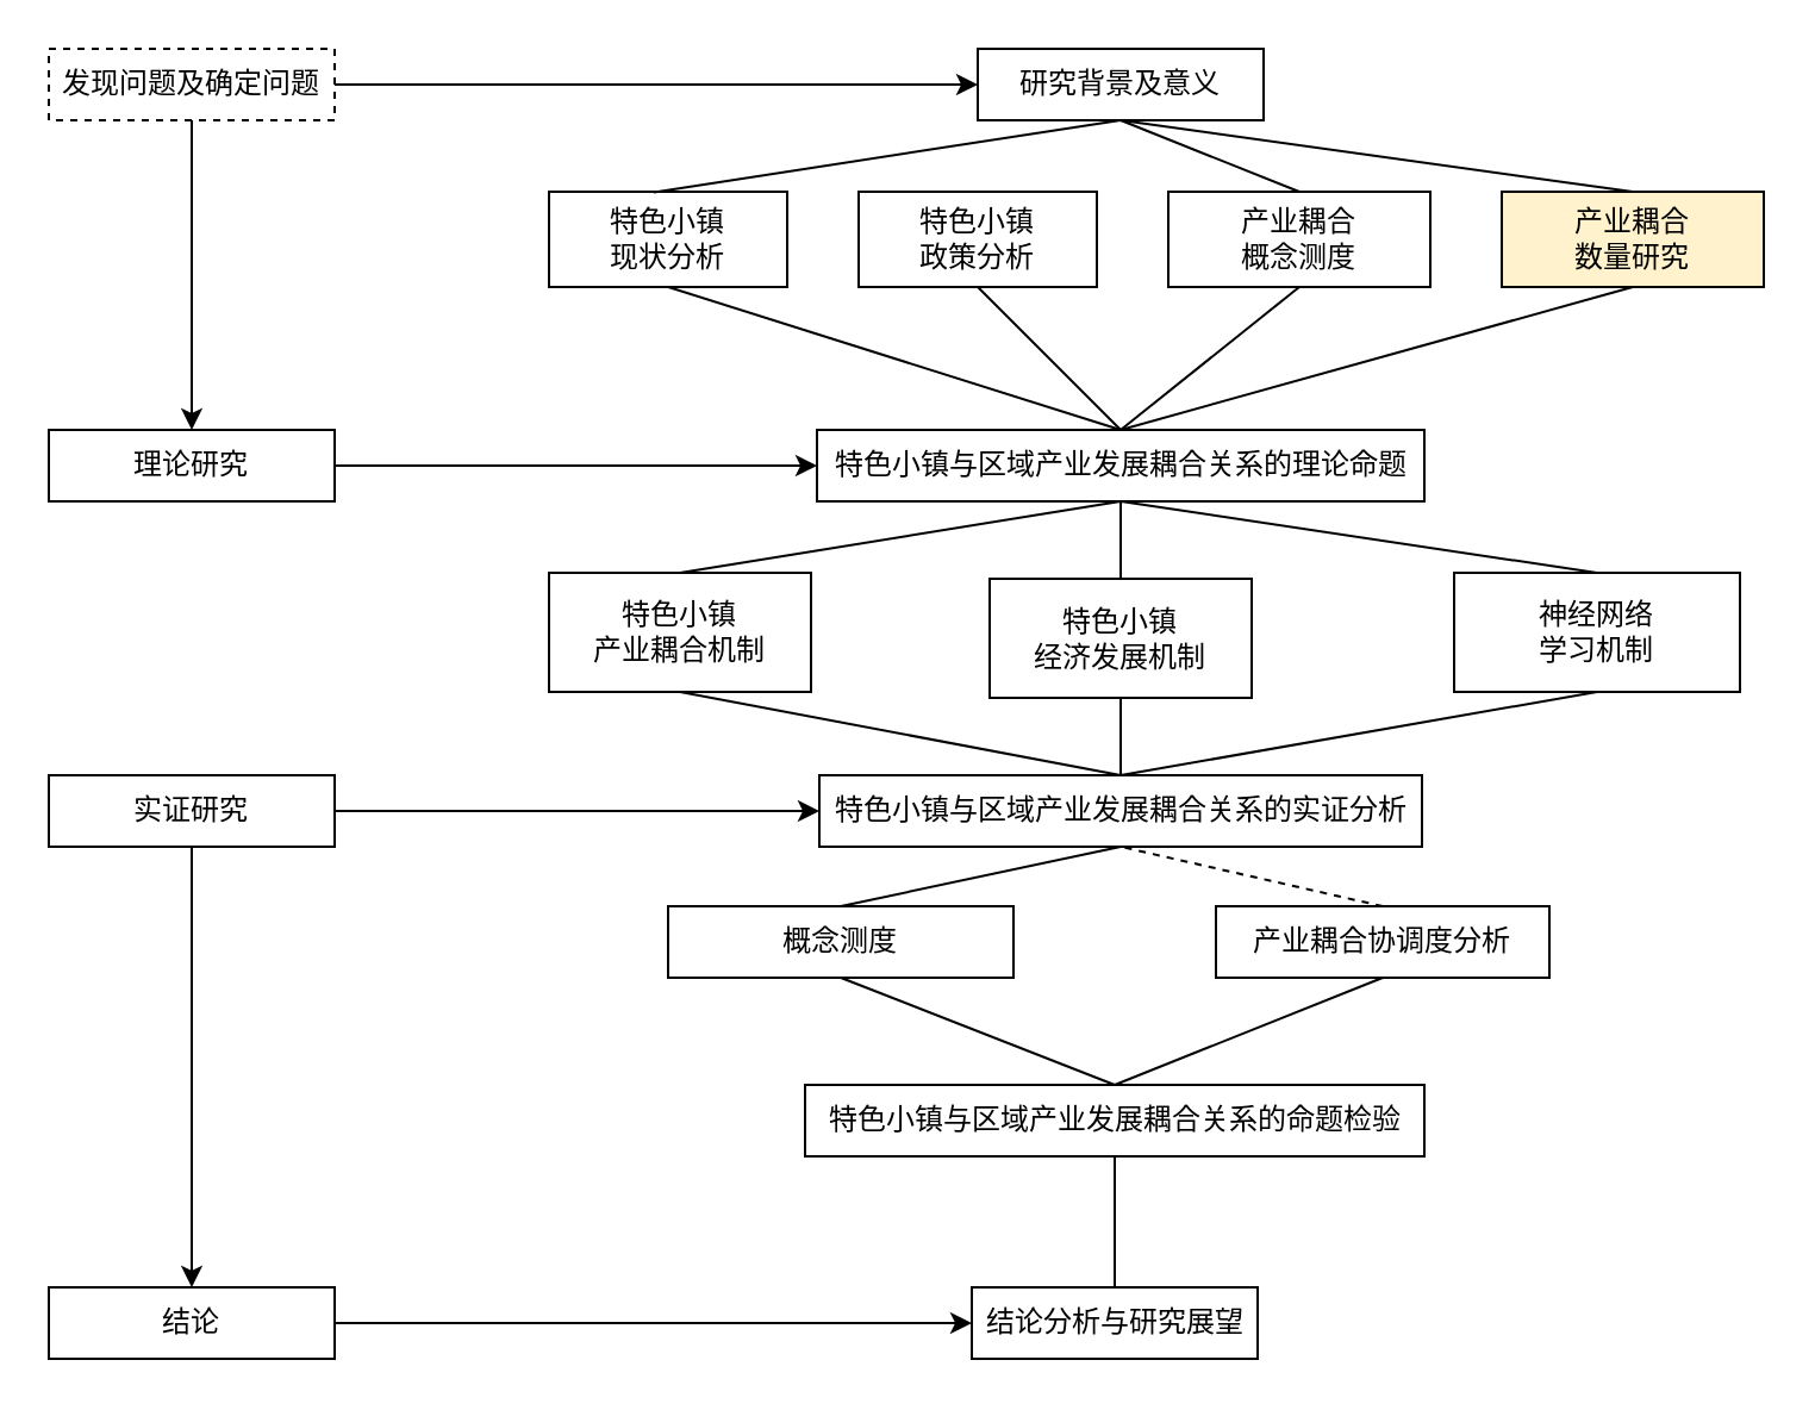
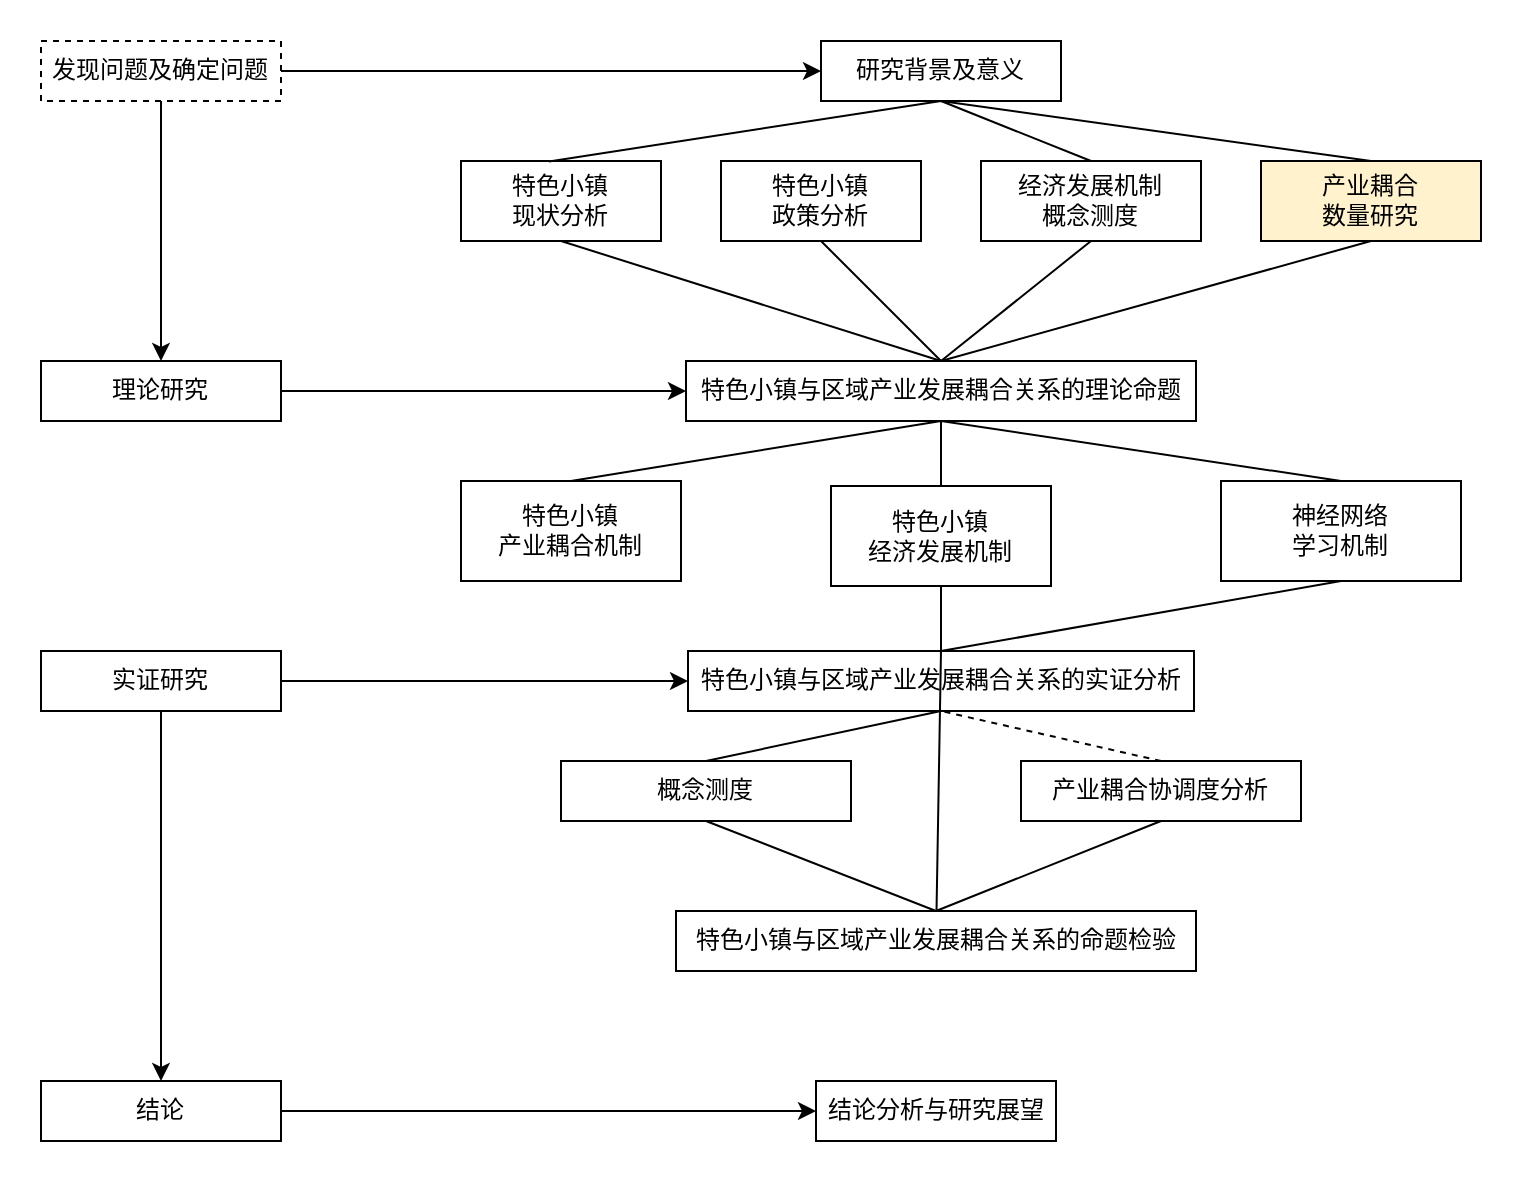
- <mxCell id="9" value="产业耦合&lt;br&gt;概念测度" style="rounded=0;whiteSpace=wrap;html=1;" vertex="1" parent="1"><mxGeometry x="490" y="80" width="110" height="40" as="geometry" /></mxCell>
+ <mxCell id="9" value="经济发展机制&lt;br&gt;概念测度" style="rounded=0;whiteSpace=wrap;html=1;" vertex="1" parent="1"><mxGeometry x="490" y="80" width="110" height="40" as="geometry" /></mxCell>
- <mxCell id="29" value="" style="endArrow=none;html=1;entryX=0.5;entryY=1;entryDx=0;entryDy=0;exitX=0.5;exitY=0;exitDx=0;exitDy=0;" edge="1" parent="1" source="25" target="22"><mxGeometry width="50" height="50" relative="1" as="geometry"><mxPoint x="30" y="430" as="sourcePoint" /><mxPoint x="80" y="380" as="targetPoint" /></mxGeometry></mxCell>
+ <mxCell id="29" value="" style="endArrow=none;html=1;exitX=0.5;exitY=0;exitDx=0;exitDy=0;" edge="1" parent="1" source="25" target="37"><mxGeometry width="50" height="50" relative="1" as="geometry"><mxPoint x="30" y="430" as="sourcePoint" /><mxPoint x="80" y="380" as="targetPoint" /></mxGeometry></mxCell>
- <mxCell id="43" value="" style="endArrow=none;html=1;entryX=0.5;entryY=1;entryDx=0;entryDy=0;exitX=0.5;exitY=0;exitDx=0;exitDy=0;" edge="1" parent="1" source="40" target="37"><mxGeometry width="50" height="50" relative="1" as="geometry"><mxPoint x="30" y="640" as="sourcePoint" /><mxPoint x="80" y="590" as="targetPoint" /></mxGeometry></mxCell>
